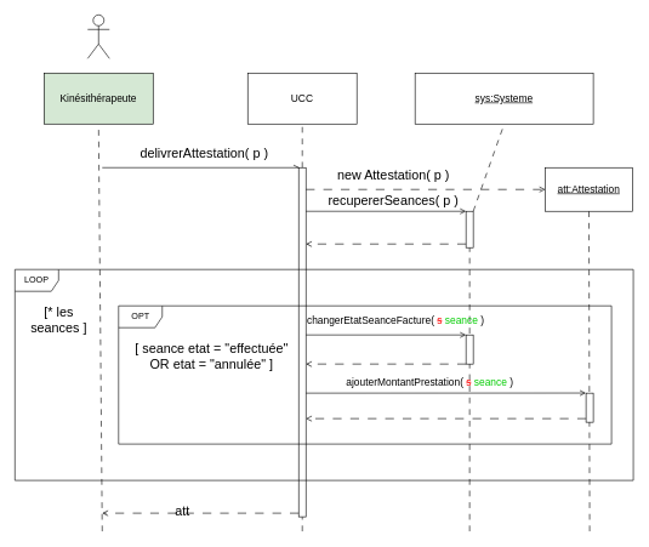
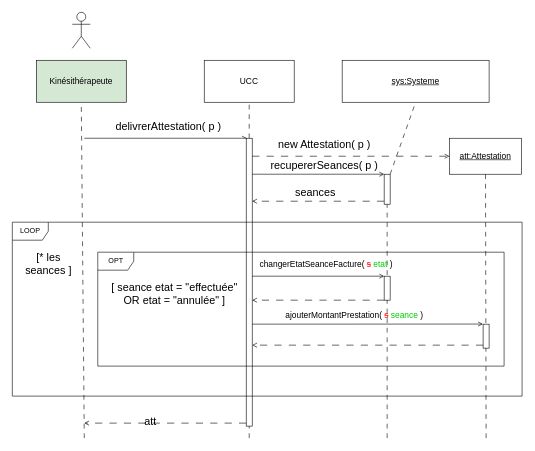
+ <mxCell id="27" value="&lt;font style=&quot;font-size: 18px;&quot;&gt;seances&lt;/font&gt;" style="text;html=1;align=center;verticalAlign=middle;resizable=0;points=[];autosize=1;strokeColor=none;fillColor=none;" parent="1" vertex="1"><mxGeometry x="480" y="300" width="90" height="40" as="geometry" /></mxCell>
- <mxCell id="28" value="&lt;font style=&quot;font-size: 14px;&quot;&gt;changerEtatSeanceFacture( &lt;strike style=&quot;color: rgb(255, 0, 0);&quot;&gt;s&lt;/strike&gt;&lt;font color=&quot;#33ff33&quot;&gt; &lt;/font&gt;&lt;font color=&quot;#00cc00&quot;&gt;seance &lt;/font&gt;)&lt;/font&gt;" style="text;html=1;align=center;verticalAlign=middle;resizable=0;points=[];autosize=1;strokeColor=none;fillColor=none;" parent="1" vertex="1"><mxGeometry x="408" y="425" width="270" height="30" as="geometry" /></mxCell>
+ <mxCell id="28" value="&lt;font style=&quot;font-size: 14px;&quot;&gt;changerEtatSeanceFacture( &lt;strike style=&quot;color: rgb(255, 0, 0);&quot;&gt;s&lt;/strike&gt;&lt;font color=&quot;#33ff33&quot;&gt; &lt;/font&gt;&lt;font color=&quot;#00cc00&quot;&gt;etat &lt;/font&gt;)&lt;/font&gt;" style="text;html=1;align=center;verticalAlign=middle;resizable=0;points=[];autosize=1;strokeColor=none;fillColor=none;" parent="1" vertex="1"><mxGeometry x="408" y="425" width="270" height="30" as="geometry" /></mxCell>
